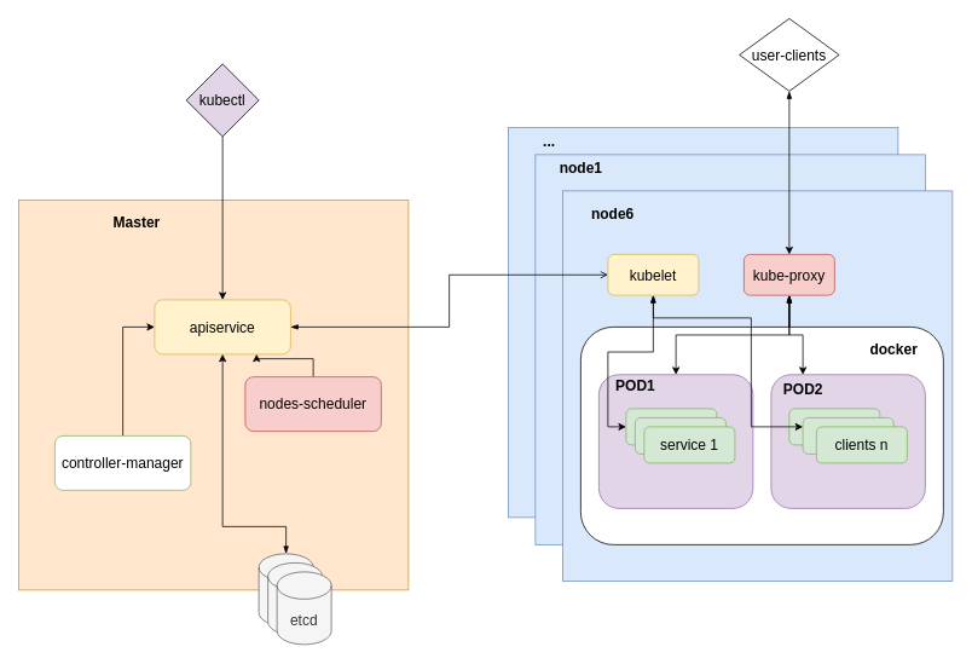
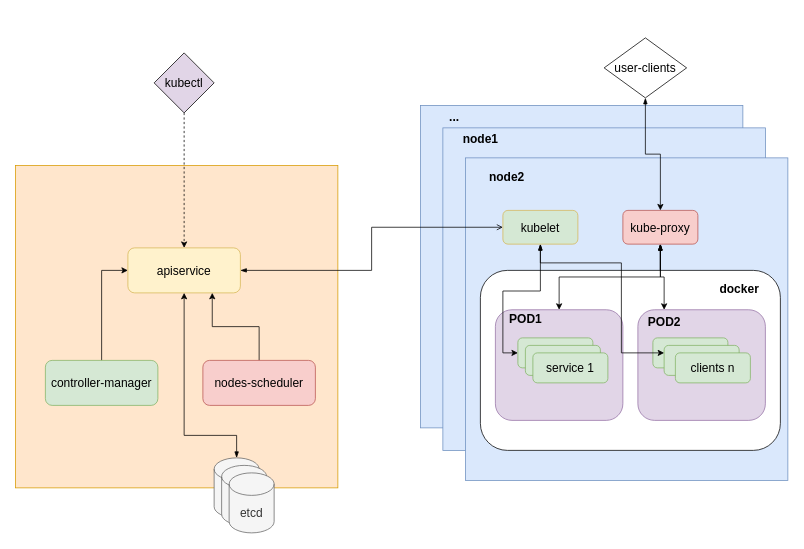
- <mxCell id="16" value="user-clients" style="rhombus;whiteSpace=wrap;html=1;fontSize=16;" vertex="1" parent="1"><mxGeometry x="815" y="20" width="110" height="80" as="geometry" /></mxCell>
+ <mxCell id="16" value="user-clients" style="rhombus;whiteSpace=wrap;html=1;fontSize=16;" vertex="1" parent="1"><mxGeometry x="805" y="50" width="110" height="80" as="geometry" /></mxCell>
- <mxCell id="20" value="&lt;b&gt;&lt;font style=&quot;font-size: 16px;&quot;&gt;node6&lt;/font&gt;&lt;/b&gt;" style="text;html=1;resizable=0;autosize=1;align=center;verticalAlign=middle;points=[];fillColor=none;strokeColor=none;rounded=0;" vertex="1" parent="1"><mxGeometry x="640" y="220" width="70" height="30" as="geometry" /></mxCell>
+ <mxCell id="20" value="&lt;b&gt;&lt;font style=&quot;font-size: 16px;&quot;&gt;node2&lt;/font&gt;&lt;/b&gt;" style="text;html=1;resizable=0;autosize=1;align=center;verticalAlign=middle;points=[];fillColor=none;strokeColor=none;rounded=0;" vertex="1" parent="1"><mxGeometry x="640" y="220" width="70" height="30" as="geometry" /></mxCell>
- <mxCell id="10" style="edgeStyle=orthogonalEdgeStyle;rounded=0;orthogonalLoop=1;jettySize=auto;html=1;entryX=0.5;entryY=0;entryDx=0;entryDy=0;fontSize=16;" edge="1" parent="1" source="11" target="5"><mxGeometry relative="1" as="geometry" /></mxCell>
+ <mxCell id="10" style="edgeStyle=orthogonalEdgeStyle;rounded=0;orthogonalLoop=1;jettySize=auto;html=1;entryX=0.5;entryY=0;entryDx=0;entryDy=0;fontSize=16;dashed=1;" edge="1" parent="1" source="11" target="5"><mxGeometry relative="1" as="geometry" /></mxCell>
- <mxCell id="4" value="&lt;b&gt;&lt;font style=&quot;font-size: 16px;&quot;&gt;Master&lt;/font&gt;&lt;/b&gt;" style="text;html=1;resizable=0;autosize=1;align=center;verticalAlign=middle;points=[];fillColor=none;strokeColor=none;rounded=0;" vertex="1" parent="1"><mxGeometry x="110" y="230" width="80" height="30" as="geometry" /></mxCell>
- <mxCell id="22" value="kubelet" style="rounded=1;whiteSpace=wrap;html=1;fontSize=16;fillColor=#fff2cc;strokeColor=#d6b656;" vertex="1" parent="1"><mxGeometry x="670" y="280" width="100" height="45" as="geometry" /></mxCell>
+ <mxCell id="22" value="kubelet" style="rounded=1;whiteSpace=wrap;html=1;fontSize=16;fillColor=#d5e8d4;strokeColor=#d6b656;" vertex="1" parent="1"><mxGeometry x="670" y="280" width="100" height="45" as="geometry" /></mxCell>
- <mxCell id="27" value="kube-proxy" style="rounded=1;whiteSpace=wrap;html=1;fontSize=16;fillColor=#f8cecc;strokeColor=#b85450;" vertex="1" parent="1"><mxGeometry x="820" y="280" width="100" height="45" as="geometry" /></mxCell>
+ <mxCell id="27" value="kube-proxy" style="rounded=1;whiteSpace=wrap;html=1;fontSize=16;fillColor=#f8cecc;strokeColor=#b85450;" vertex="1" parent="1"><mxGeometry x="830" y="280" width="100" height="45" as="geometry" /></mxCell>
- <mxCell id="7" value="nodes-scheduler" style="rounded=1;whiteSpace=wrap;html=1;fontSize=16;fillColor=#f8cecc;strokeColor=#b85450;" vertex="1" parent="1"><mxGeometry x="270" y="415" width="150" height="60" as="geometry" /></mxCell>
+ <mxCell id="7" value="nodes-scheduler" style="rounded=1;whiteSpace=wrap;html=1;fontSize=16;fillColor=#f8cecc;strokeColor=#b85450;" vertex="1" parent="1"><mxGeometry x="270" y="480" width="150" height="60" as="geometry" /></mxCell>
- <mxCell id="9" value="controller-manager" style="rounded=1;whiteSpace=wrap;html=1;fontSize=16;fillColor=#ffffff;strokeColor=#82b366;" vertex="1" parent="1"><mxGeometry x="60" y="480" width="150" height="60" as="geometry" /></mxCell>
+ <mxCell id="9" value="controller-manager" style="rounded=1;whiteSpace=wrap;html=1;fontSize=16;fillColor=#d5e8d4;strokeColor=#82b366;" vertex="1" parent="1"><mxGeometry x="60" y="480" width="150" height="60" as="geometry" /></mxCell>
